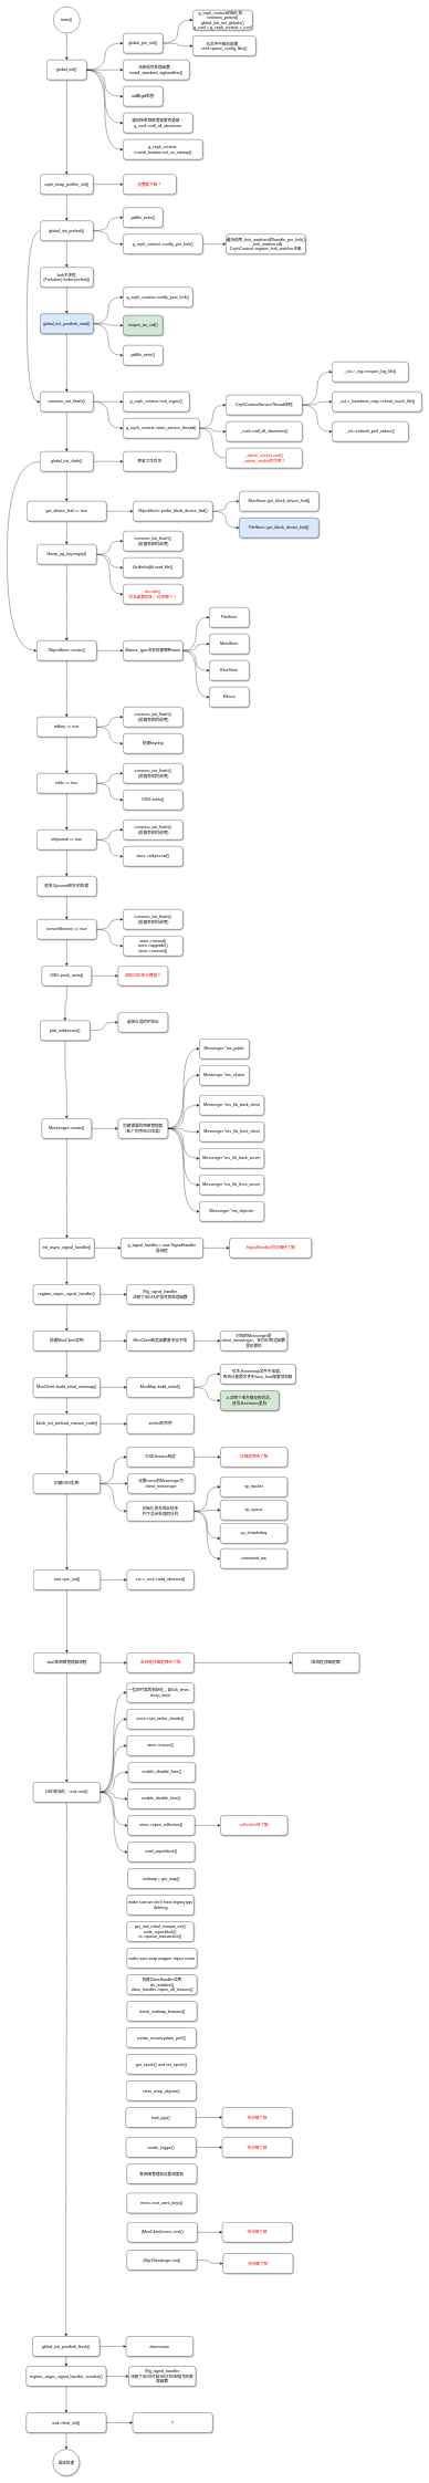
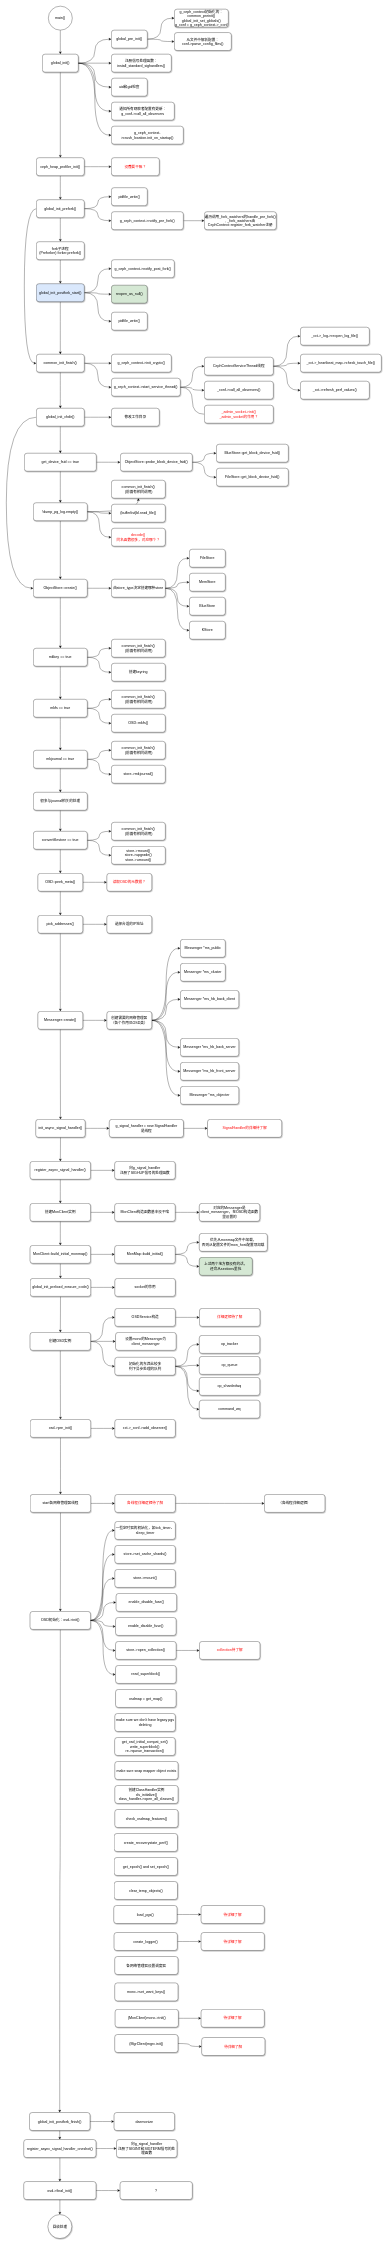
- <mxCell id="75" value="FileStore::get_block_device_fsid()" style="rounded=1;whiteSpace=wrap;html=1;shadow=1;fillColor=#dae8fc;" vertex="1" parent="1"><mxGeometry x="720" y="1560" width="240" height="60" as="geometry" /></mxCell>
+ <mxCell id="75" value="FileStore::get_block_device_fsid()" style="rounded=1;whiteSpace=wrap;html=1;shadow=1;" vertex="1" parent="1"><mxGeometry x="720" y="1560" width="240" height="60" as="geometry" /></mxCell>
- <mxCell id="46" value="!dump_pg_log.empty()" style="rounded=1;whiteSpace=wrap;html=1;shadow=1;" vertex="1" parent="1"><mxGeometry x="110" y="1640" width="180" height="60" as="geometry" /></mxCell>
+ <mxCell id="46" value="!dump_pg_log.empty()" style="rounded=1;whiteSpace=wrap;html=1;shadow=1;" vertex="1" parent="1"><mxGeometry x="110" y="1675" width="180" height="60" as="geometry" /></mxCell>
- <mxCell id="125" value="pick_addresses()" style="rounded=1;whiteSpace=wrap;html=1;shadow=1;fontColor=#000000;align=center;" vertex="1" parent="1"><mxGeometry x="120" y="3075" width="150" height="60" as="geometry" /></mxCell>
+ <mxCell id="125" value="pick_addresses()" style="rounded=1;whiteSpace=wrap;html=1;shadow=1;fontColor=#000000;align=center;" vertex="1" parent="1"><mxGeometry x="125" y="3050" width="150" height="60" as="geometry" /></mxCell>
- <mxCell id="237" style="edgeStyle=orthogonalEdgeStyle;curved=1;rounded=0;orthogonalLoop=1;jettySize=auto;html=1;exitX=1;exitY=0.5;exitDx=0;exitDy=0;entryX=0;entryY=0.5;entryDx=0;entryDy=0;fontColor=#FF0000;" edge="1" parent="1" source="241" target="245"><mxGeometry relative="1" as="geometry" /></mxCell>
- <mxCell id="245" value="Messenger *ms_hb_front_client" style="rounded=1;whiteSpace=wrap;html=1;shadow=1;fontColor=#000000;align=center;" vertex="1" parent="1"><mxGeometry x="600" y="3380" width="195" height="60" as="geometry" /></mxCell>
- <mxCell id="146" value="block_init_preload_erasure_code()" style="rounded=1;whiteSpace=wrap;html=1;shadow=1;fontColor=#000000;align=center;" vertex="1" parent="1"><mxGeometry x="99.5" y="4260" width="202" height="60" as="geometry" /></mxCell>
+ <mxCell id="146" value="global_init_preload_erasure_code()" style="rounded=1;whiteSpace=wrap;html=1;shadow=1;fontColor=#000000;align=center;" vertex="1" parent="1"><mxGeometry x="99.5" y="4260" width="202" height="60" as="geometry" /></mxCell>
